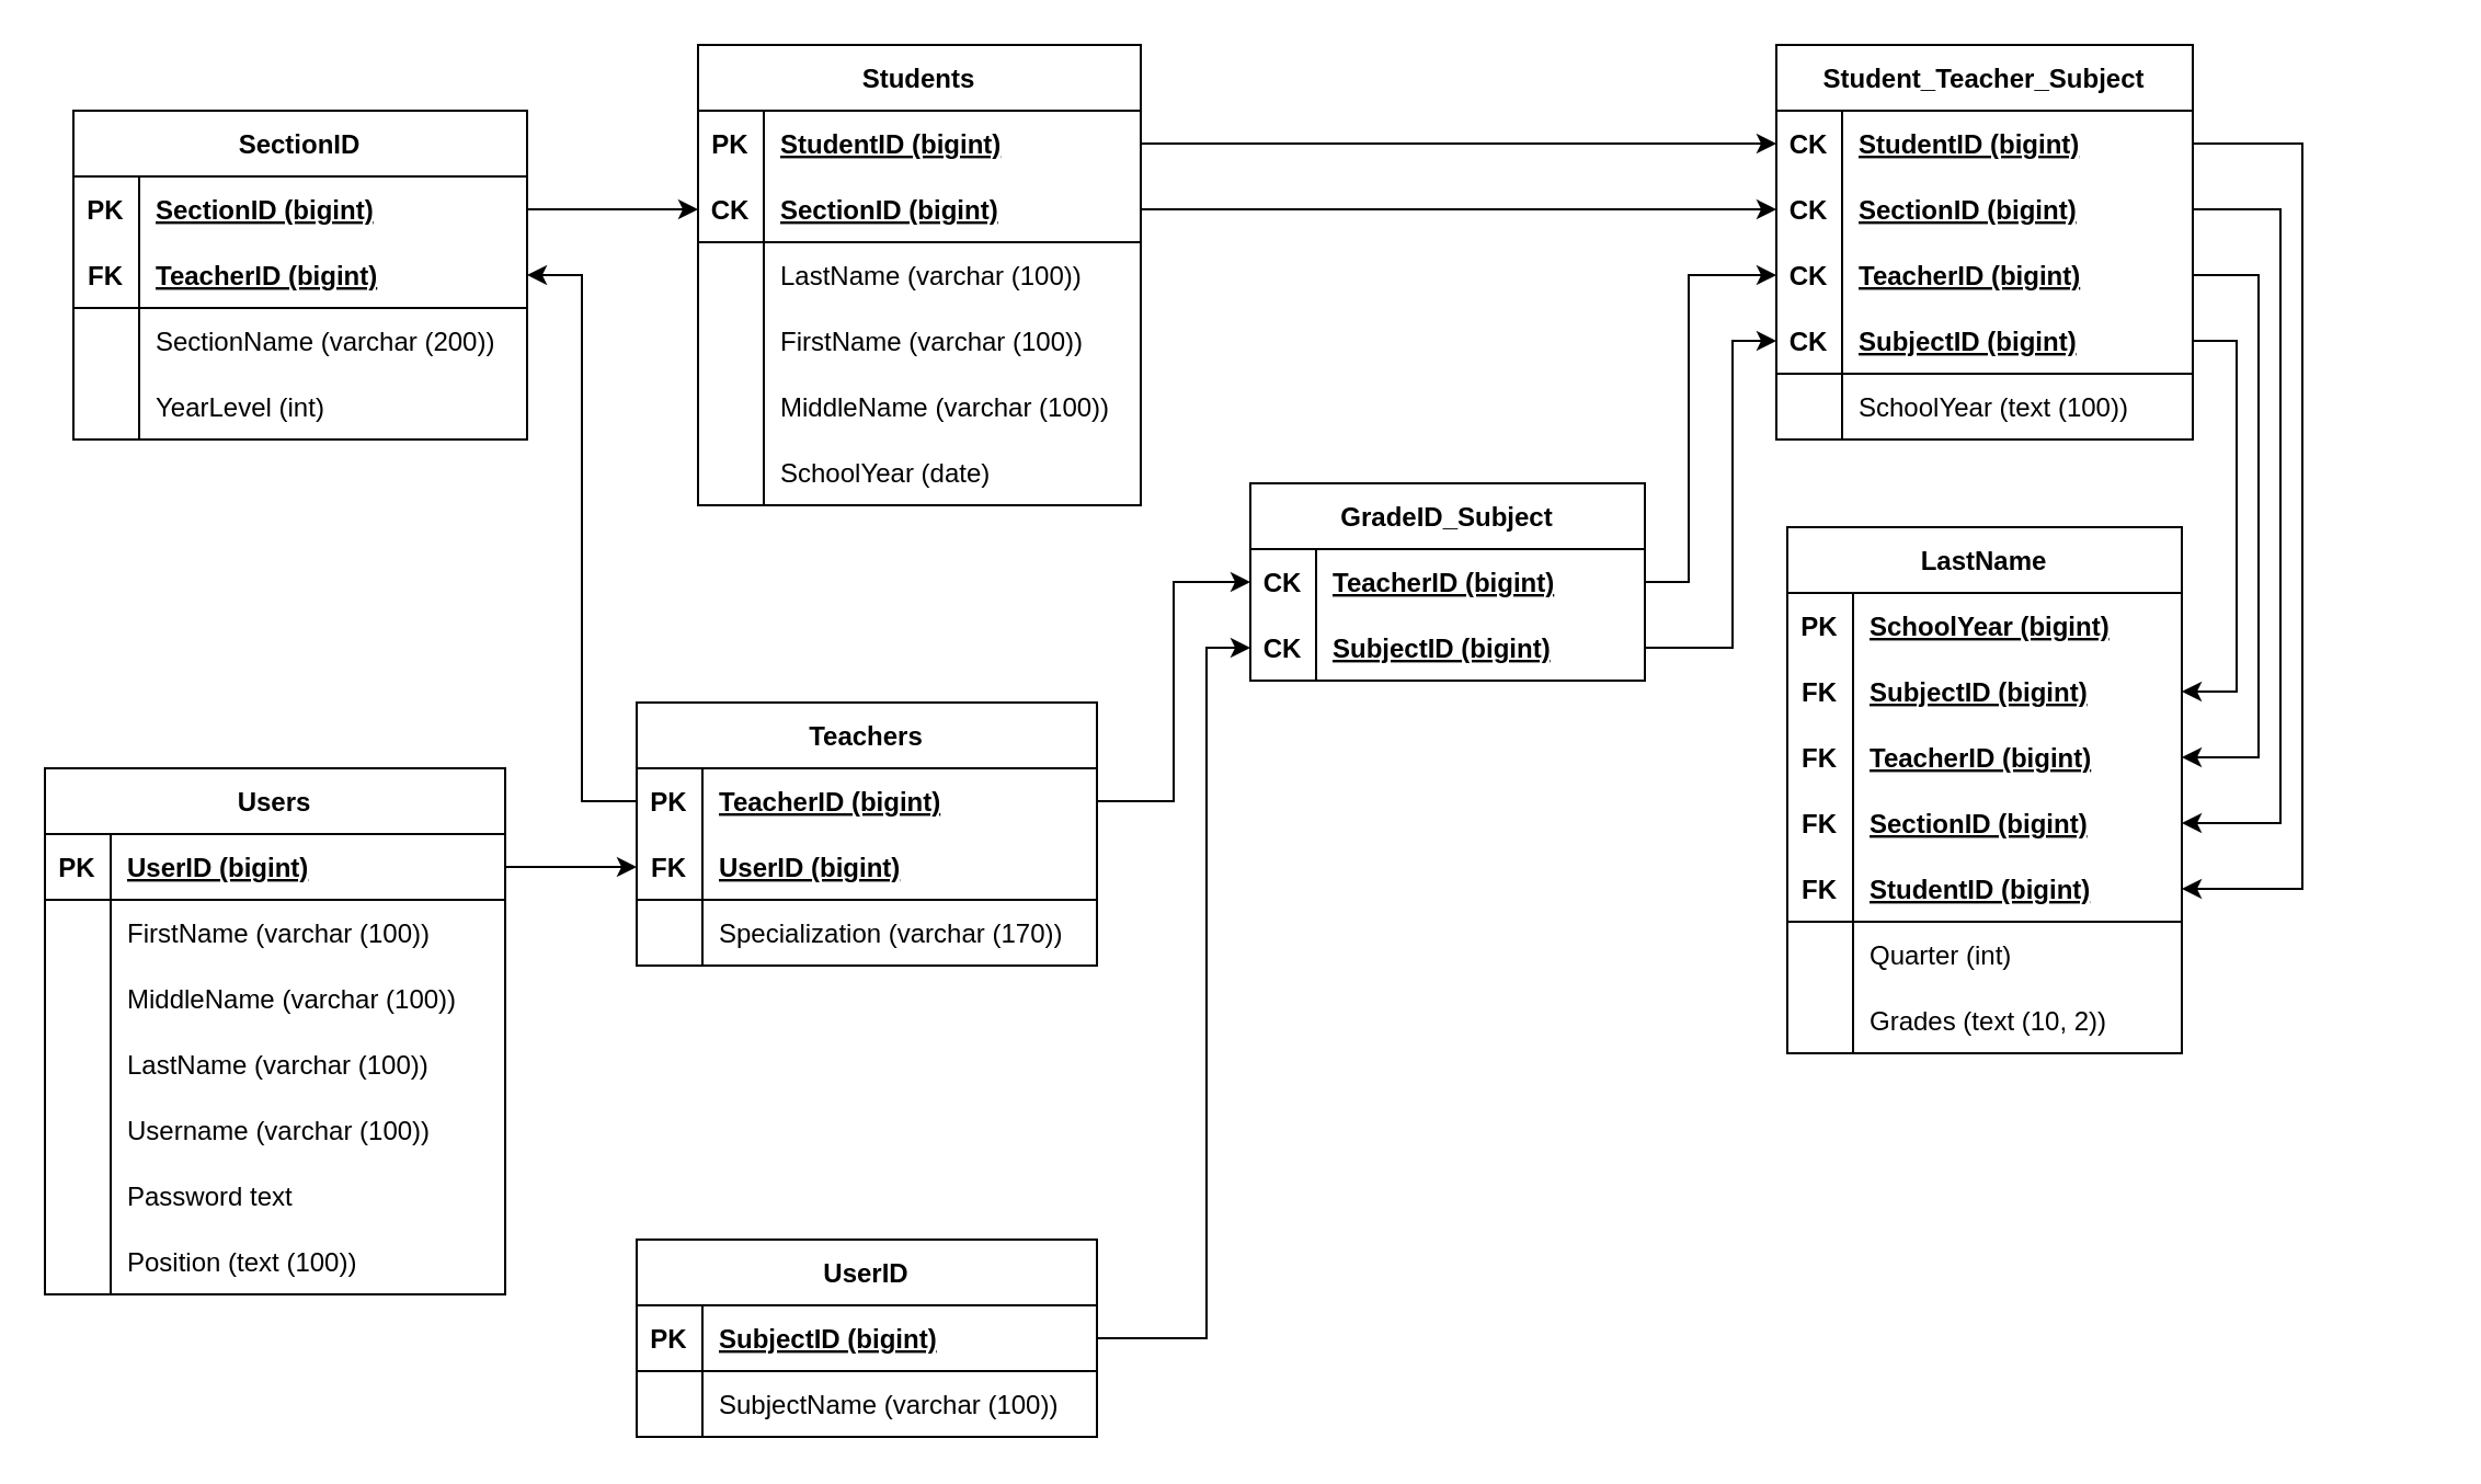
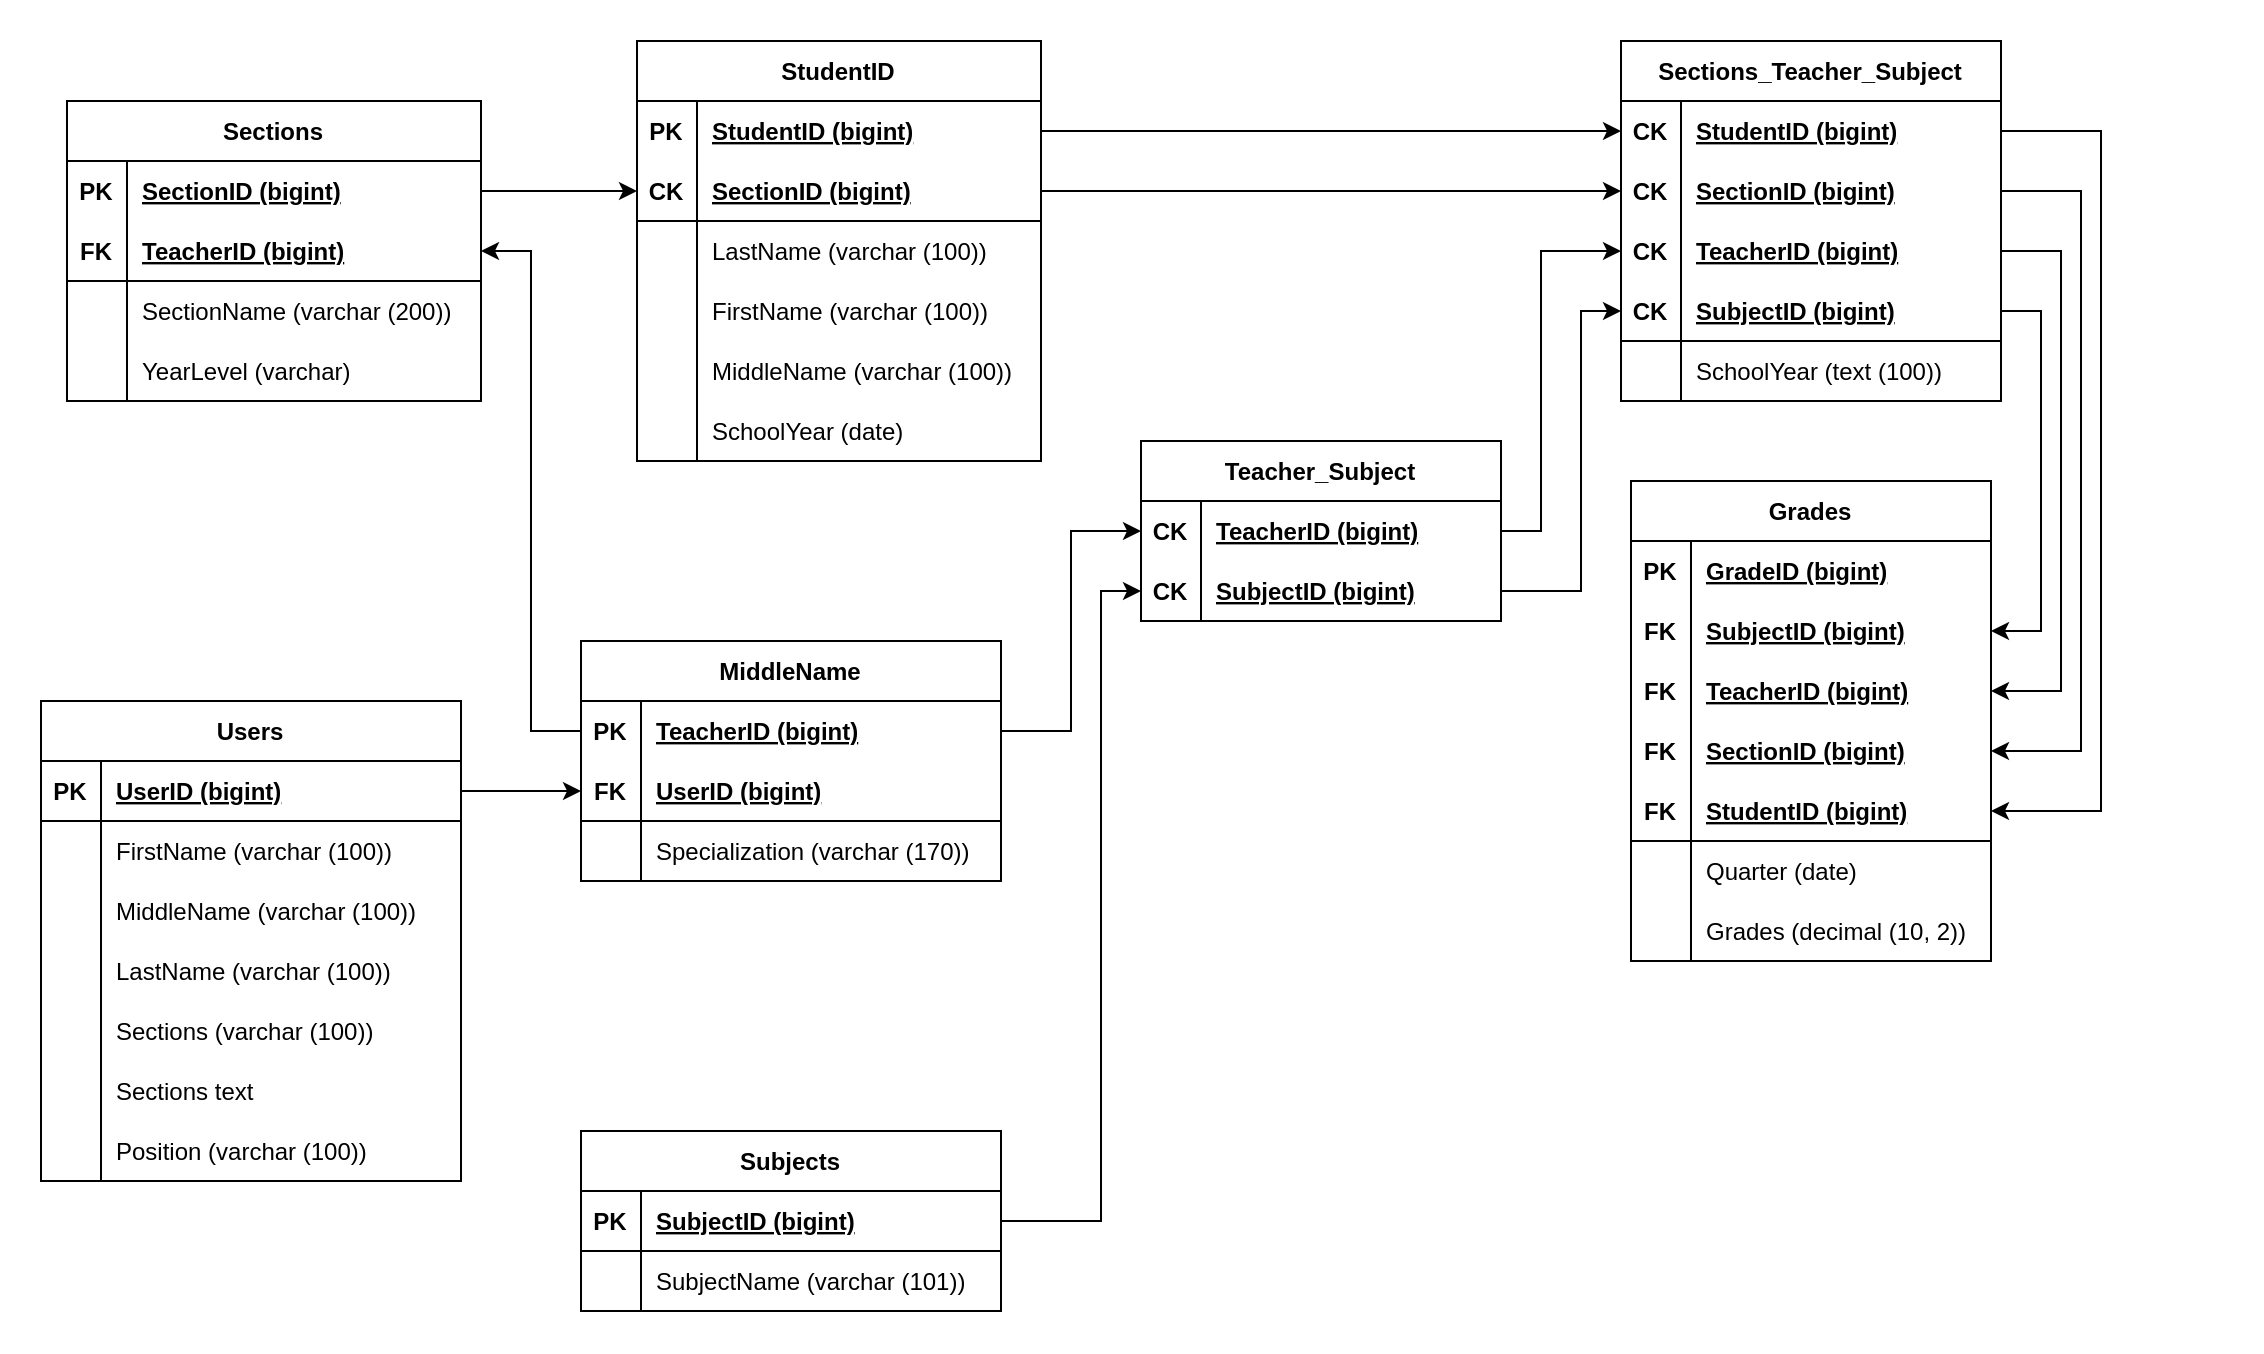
- <mxCell id="9" value="Students" style="shape=table;startSize=30;container=1;collapsible=1;childLayout=tableLayout;fixedRows=1;rowLines=0;fontStyle=1;align=center;resizeLast=1;flipH=0;" parent="1" vertex="1"><mxGeometry x="318" y="20" width="202" height="210" as="geometry" /></mxCell>
+ <mxCell id="9" value="StudentID" style="shape=table;startSize=30;container=1;collapsible=1;childLayout=tableLayout;fixedRows=1;rowLines=0;fontStyle=1;align=center;resizeLast=1;flipH=0;" parent="1" vertex="1"><mxGeometry x="318" y="20" width="202" height="210" as="geometry" /></mxCell>
- <mxCell id="95" value="Student_Teacher_Subject" style="shape=table;startSize=30;container=1;collapsible=1;childLayout=tableLayout;fixedRows=1;rowLines=0;fontStyle=1;align=center;resizeLast=1;flipH=0;" parent="1" vertex="1"><mxGeometry x="810" y="20" width="190" height="180" as="geometry" /></mxCell>
+ <mxCell id="95" value="Sections_Teacher_Subject" style="shape=table;startSize=30;container=1;collapsible=1;childLayout=tableLayout;fixedRows=1;rowLines=0;fontStyle=1;align=center;resizeLast=1;flipH=0;" parent="1" vertex="1"><mxGeometry x="810" y="20" width="190" height="180" as="geometry" /></mxCell>
- <mxCell id="72" value="SectionID" style="shape=table;startSize=30;container=1;collapsible=1;childLayout=tableLayout;fixedRows=1;rowLines=0;fontStyle=1;align=center;resizeLast=1;" parent="1" vertex="1"><mxGeometry x="33" y="50" width="207" height="150" as="geometry" /></mxCell>
+ <mxCell id="72" value="Sections" style="shape=table;startSize=30;container=1;collapsible=1;childLayout=tableLayout;fixedRows=1;rowLines=0;fontStyle=1;align=center;resizeLast=1;" parent="1" vertex="1"><mxGeometry x="33" y="50" width="207" height="150" as="geometry" /></mxCell>
- <mxCell id="84" value="YearLevel (int)" style="shape=partialRectangle;connectable=0;fillColor=none;top=0;left=0;bottom=0;right=0;align=left;spacingLeft=6;overflow=hidden;" parent="82" vertex="1"><mxGeometry x="30" width="177" height="30" as="geometry"><mxRectangle width="177" height="30" as="alternateBounds" /></mxGeometry></mxCell>
+ <mxCell id="84" value="YearLevel (varchar)" style="shape=partialRectangle;connectable=0;fillColor=none;top=0;left=0;bottom=0;right=0;align=left;spacingLeft=6;overflow=hidden;" parent="82" vertex="1"><mxGeometry x="30" width="177" height="30" as="geometry"><mxRectangle width="177" height="30" as="alternateBounds" /></mxGeometry></mxCell>
- <mxCell id="2" value="GradeID_Subject" style="shape=table;startSize=30;container=1;collapsible=1;childLayout=tableLayout;fixedRows=1;rowLines=0;fontStyle=1;align=center;resizeLast=1;" parent="1" vertex="1"><mxGeometry x="570" y="220" width="180" height="90" as="geometry" /></mxCell>
+ <mxCell id="2" value="Teacher_Subject" style="shape=table;startSize=30;container=1;collapsible=1;childLayout=tableLayout;fixedRows=1;rowLines=0;fontStyle=1;align=center;resizeLast=1;" parent="1" vertex="1"><mxGeometry x="570" y="220" width="180" height="90" as="geometry" /></mxCell>
- <mxCell id="28" value="LastName" style="shape=table;startSize=30;container=1;collapsible=1;childLayout=tableLayout;fixedRows=1;rowLines=0;fontStyle=1;align=center;resizeLast=1;flipH=0;" parent="1" vertex="1"><mxGeometry x="815" y="240" width="180" height="240" as="geometry" /></mxCell>
+ <mxCell id="28" value="Grades" style="shape=table;startSize=30;container=1;collapsible=1;childLayout=tableLayout;fixedRows=1;rowLines=0;fontStyle=1;align=center;resizeLast=1;flipH=0;" parent="1" vertex="1"><mxGeometry x="815" y="240" width="180" height="240" as="geometry" /></mxCell>
- <mxCell id="31" value="SchoolYear (bigint)" style="shape=partialRectangle;connectable=0;fillColor=none;top=0;left=0;bottom=0;right=0;align=left;spacingLeft=6;fontStyle=5;overflow=hidden;" parent="29" vertex="1"><mxGeometry x="30" width="150" height="30" as="geometry"><mxRectangle width="150" height="30" as="alternateBounds" /></mxGeometry></mxCell>
+ <mxCell id="31" value="GradeID (bigint)" style="shape=partialRectangle;connectable=0;fillColor=none;top=0;left=0;bottom=0;right=0;align=left;spacingLeft=6;fontStyle=5;overflow=hidden;" parent="29" vertex="1"><mxGeometry x="30" width="150" height="30" as="geometry"><mxRectangle width="150" height="30" as="alternateBounds" /></mxGeometry></mxCell>
- <mxCell id="85" value="Teachers" style="shape=table;startSize=30;container=1;collapsible=1;childLayout=tableLayout;fixedRows=1;rowLines=0;fontStyle=1;align=center;resizeLast=1;flipH=1;columnLines=1;" parent="1" vertex="1"><mxGeometry x="290" y="320" width="210" height="120" as="geometry" /></mxCell>
+ <mxCell id="85" value="MiddleName" style="shape=table;startSize=30;container=1;collapsible=1;childLayout=tableLayout;fixedRows=1;rowLines=0;fontStyle=1;align=center;resizeLast=1;flipH=1;columnLines=1;" parent="1" vertex="1"><mxGeometry x="290" y="320" width="210" height="120" as="geometry" /></mxCell>
- <mxCell id="46" value="Quarter (int)" style="shape=partialRectangle;connectable=0;fillColor=none;top=0;left=0;bottom=0;right=0;align=left;spacingLeft=6;overflow=hidden;" parent="44" vertex="1"><mxGeometry x="30" width="150" height="30" as="geometry"><mxRectangle width="150" height="30" as="alternateBounds" /></mxGeometry></mxCell>
+ <mxCell id="46" value="Quarter (date)" style="shape=partialRectangle;connectable=0;fillColor=none;top=0;left=0;bottom=0;right=0;align=left;spacingLeft=6;overflow=hidden;" parent="44" vertex="1"><mxGeometry x="30" width="150" height="30" as="geometry"><mxRectangle width="150" height="30" as="alternateBounds" /></mxGeometry></mxCell>
- <mxCell id="49" value="Grades (text (10, 2))" style="shape=partialRectangle;connectable=0;fillColor=none;top=0;left=0;bottom=0;right=0;align=left;spacingLeft=6;overflow=hidden;" parent="47" vertex="1"><mxGeometry x="30" width="150" height="30" as="geometry"><mxRectangle width="150" height="30" as="alternateBounds" /></mxGeometry></mxCell>
+ <mxCell id="49" value="Grades (decimal (10, 2))" style="shape=partialRectangle;connectable=0;fillColor=none;top=0;left=0;bottom=0;right=0;align=left;spacingLeft=6;overflow=hidden;" parent="47" vertex="1"><mxGeometry x="30" width="150" height="30" as="geometry"><mxRectangle width="150" height="30" as="alternateBounds" /></mxGeometry></mxCell>
- <mxCell id="65" value="Username (varchar (100))" style="shape=partialRectangle;connectable=0;fillColor=none;top=0;left=0;bottom=0;right=0;align=left;spacingLeft=6;overflow=hidden;" parent="63" vertex="1"><mxGeometry x="30" width="180" height="30" as="geometry"><mxRectangle width="180" height="30" as="alternateBounds" /></mxGeometry></mxCell>
+ <mxCell id="65" value="Sections (varchar (100))" style="shape=partialRectangle;connectable=0;fillColor=none;top=0;left=0;bottom=0;right=0;align=left;spacingLeft=6;overflow=hidden;" parent="63" vertex="1"><mxGeometry x="30" width="180" height="30" as="geometry"><mxRectangle width="180" height="30" as="alternateBounds" /></mxGeometry></mxCell>
- <mxCell id="68" value="Password text" style="shape=partialRectangle;connectable=0;fillColor=none;top=0;left=0;bottom=0;right=0;align=left;spacingLeft=6;overflow=hidden;" parent="66" vertex="1"><mxGeometry x="30" width="180" height="30" as="geometry"><mxRectangle width="180" height="30" as="alternateBounds" /></mxGeometry></mxCell>
+ <mxCell id="68" value="Sections text" style="shape=partialRectangle;connectable=0;fillColor=none;top=0;left=0;bottom=0;right=0;align=left;spacingLeft=6;overflow=hidden;" parent="66" vertex="1"><mxGeometry x="30" width="180" height="30" as="geometry"><mxRectangle width="180" height="30" as="alternateBounds" /></mxGeometry></mxCell>
- <mxCell id="71" value="Position (text (100))" style="shape=partialRectangle;connectable=0;fillColor=none;top=0;left=0;bottom=0;right=0;align=left;spacingLeft=6;overflow=hidden;" parent="69" vertex="1"><mxGeometry x="30" width="180" height="30" as="geometry"><mxRectangle width="180" height="30" as="alternateBounds" /></mxGeometry></mxCell>
+ <mxCell id="71" value="Position (varchar (100))" style="shape=partialRectangle;connectable=0;fillColor=none;top=0;left=0;bottom=0;right=0;align=left;spacingLeft=6;overflow=hidden;" parent="69" vertex="1"><mxGeometry x="30" width="180" height="30" as="geometry"><mxRectangle width="180" height="30" as="alternateBounds" /></mxGeometry></mxCell>
- <mxCell id="111" value="UserID" style="shape=table;startSize=30;container=1;collapsible=1;childLayout=tableLayout;fixedRows=1;rowLines=0;fontStyle=1;align=center;resizeLast=1;" parent="1" vertex="1"><mxGeometry x="290" y="565" width="210" height="90" as="geometry" /></mxCell>
+ <mxCell id="111" value="Subjects" style="shape=table;startSize=30;container=1;collapsible=1;childLayout=tableLayout;fixedRows=1;rowLines=0;fontStyle=1;align=center;resizeLast=1;" parent="1" vertex="1"><mxGeometry x="290" y="565" width="210" height="90" as="geometry" /></mxCell>
- <mxCell id="117" value="SubjectName (varchar (100))" style="shape=partialRectangle;connectable=0;fillColor=none;top=0;left=0;bottom=0;right=0;align=left;spacingLeft=6;overflow=hidden;" parent="115" vertex="1"><mxGeometry x="30" width="180" height="30" as="geometry"><mxRectangle width="180" height="30" as="alternateBounds" /></mxGeometry></mxCell>
+ <mxCell id="117" value="SubjectName (varchar (101))" style="shape=partialRectangle;connectable=0;fillColor=none;top=0;left=0;bottom=0;right=0;align=left;spacingLeft=6;overflow=hidden;" parent="115" vertex="1"><mxGeometry x="30" width="180" height="30" as="geometry"><mxRectangle width="180" height="30" as="alternateBounds" /></mxGeometry></mxCell>
